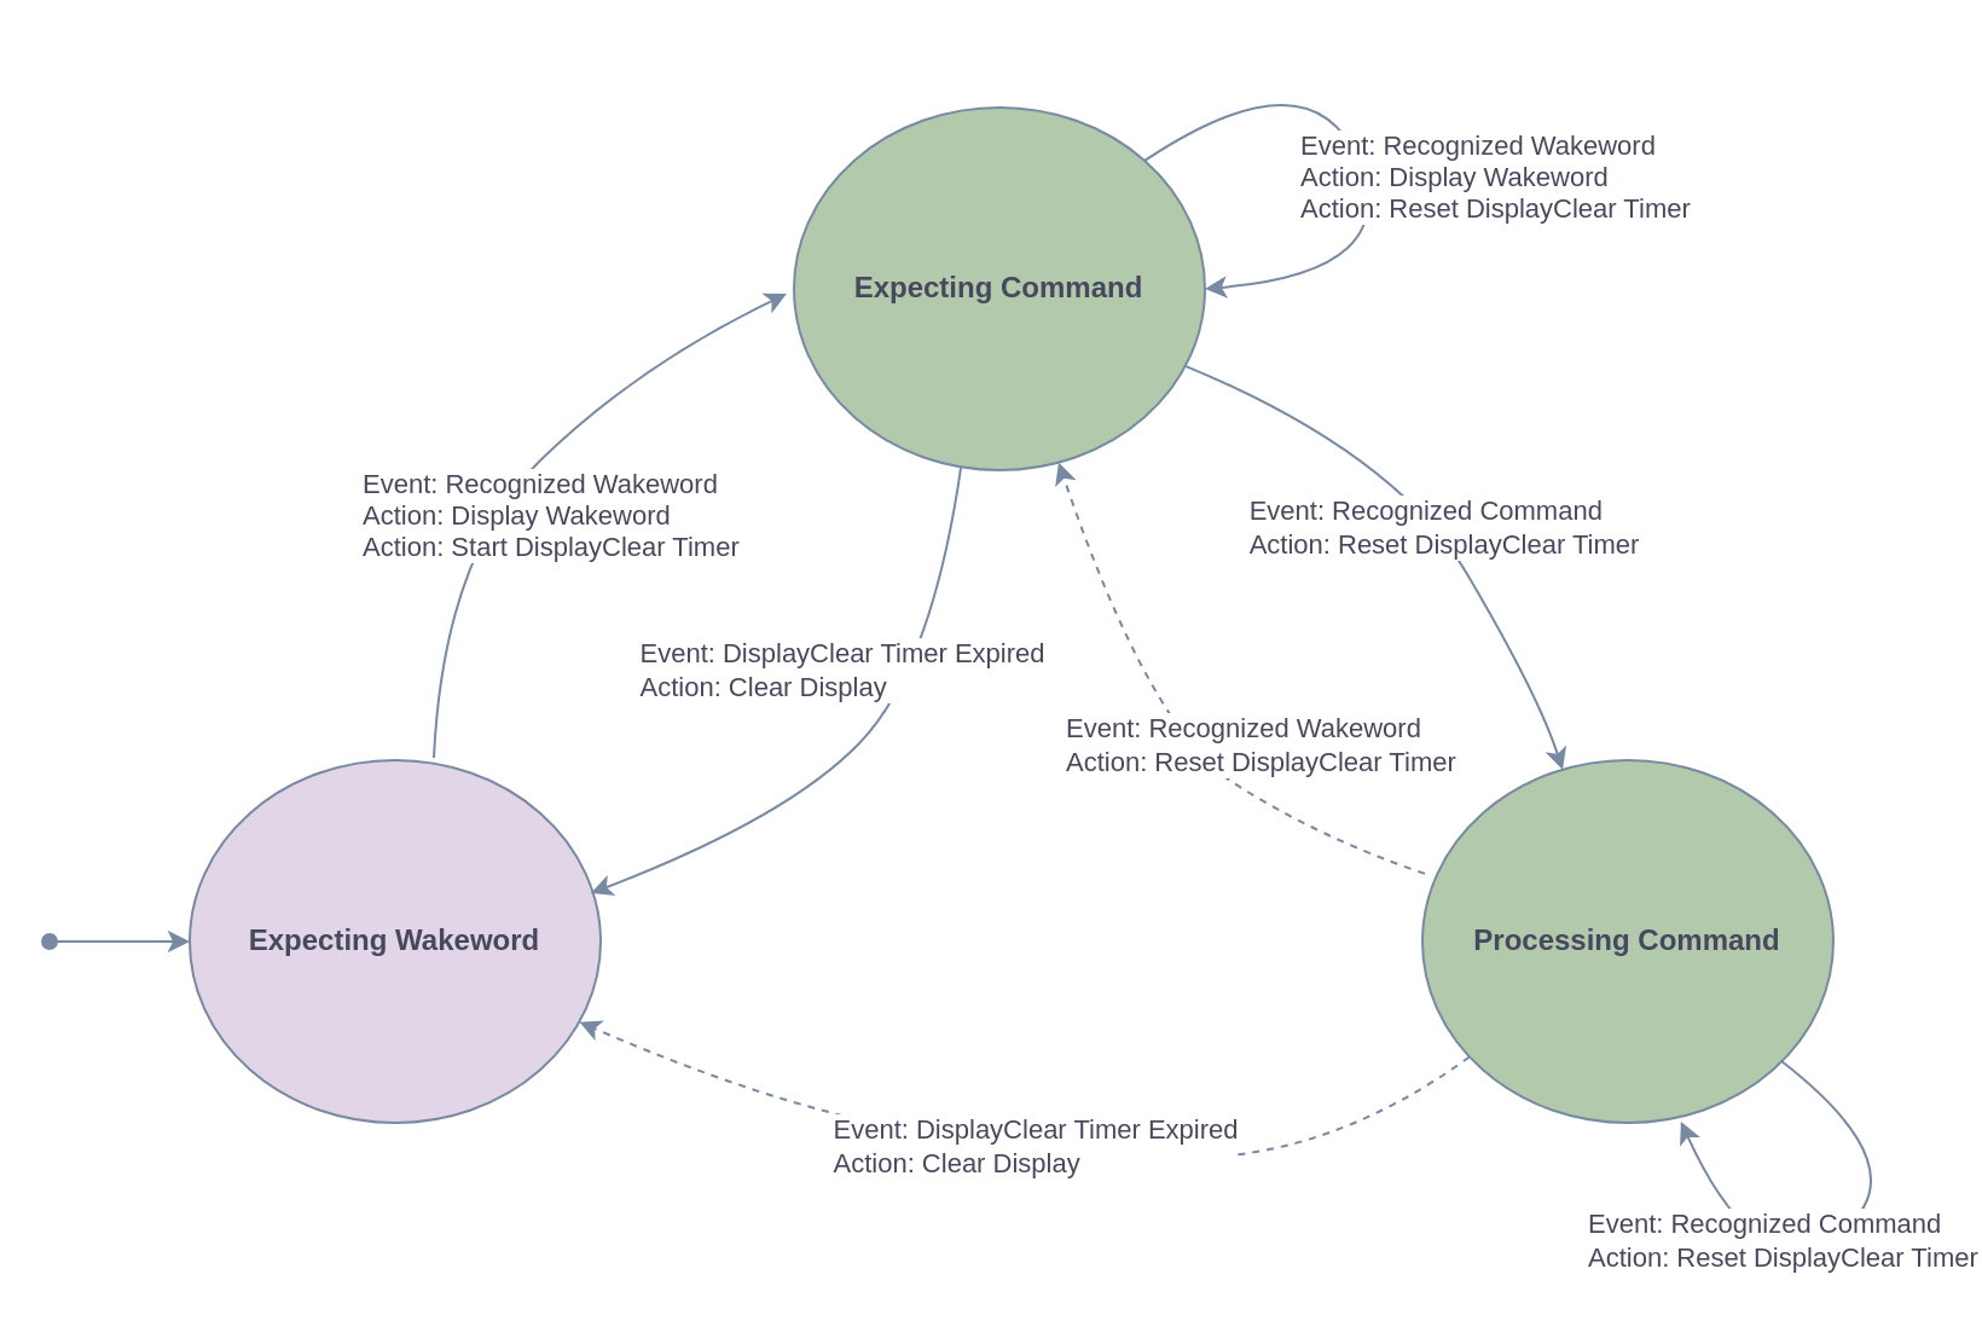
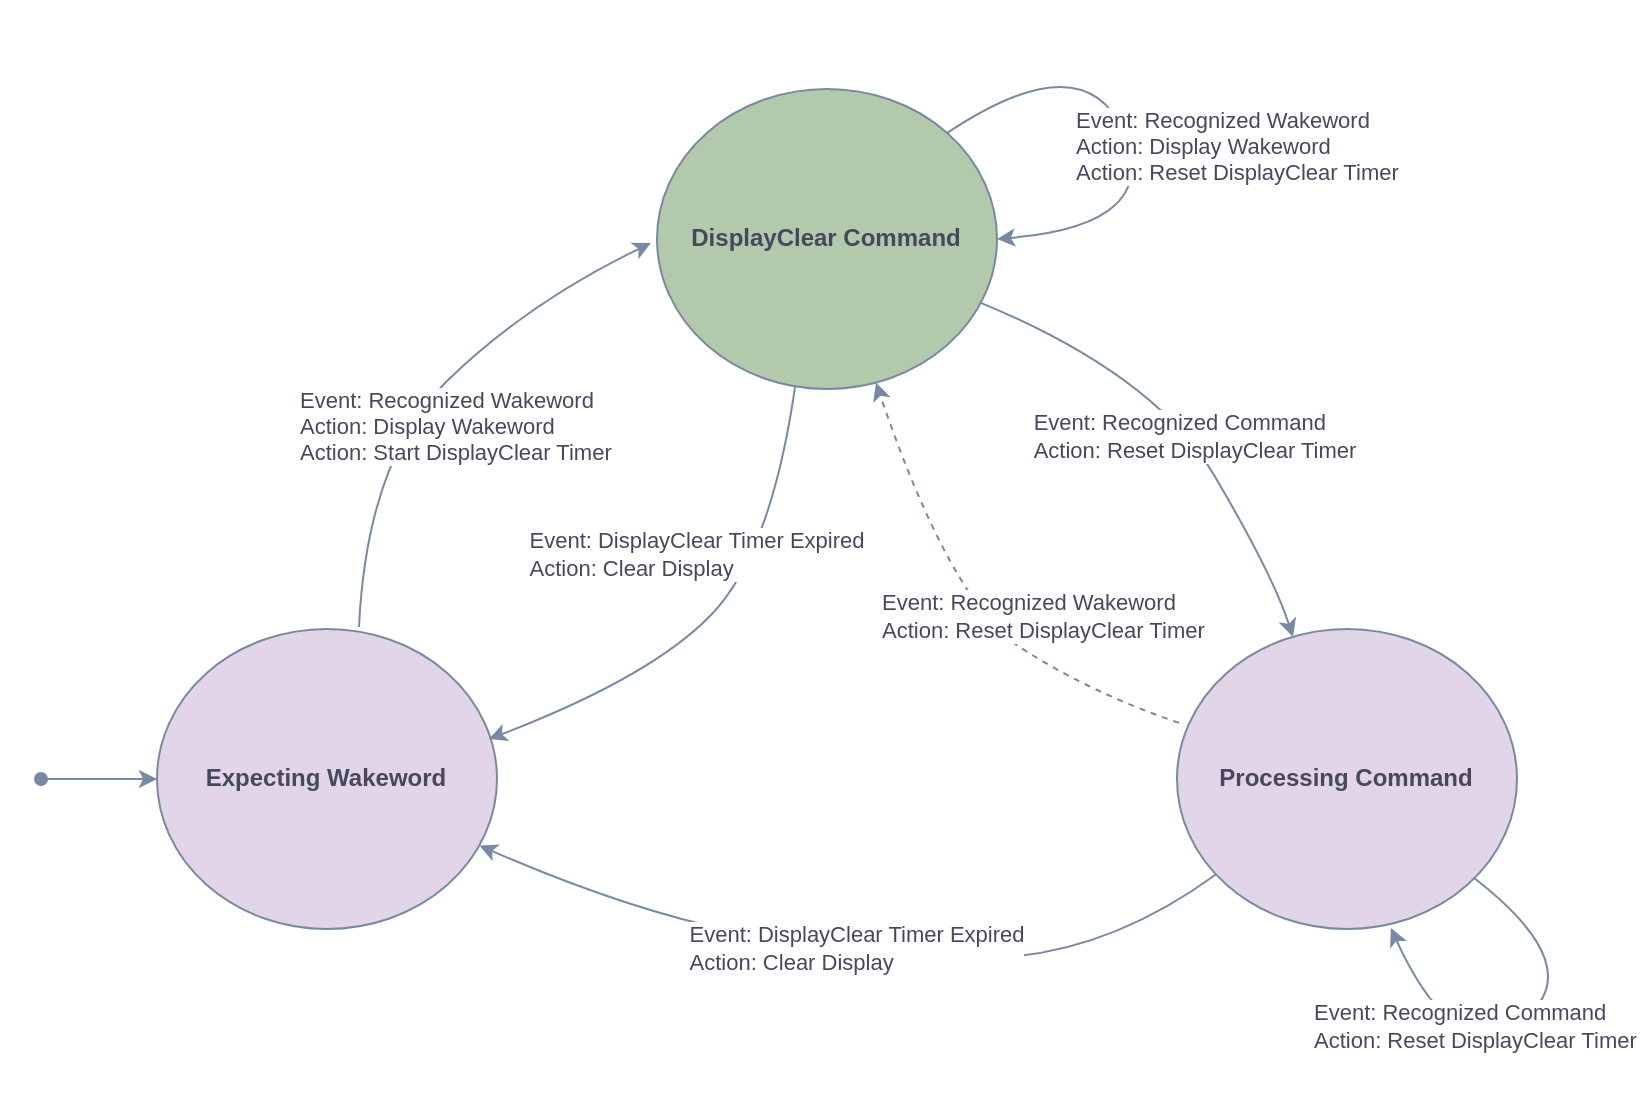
- <mxCell id="3" value="&lt;b&gt;Expecting Command&lt;/b&gt;" style="ellipse;whiteSpace=wrap;html=1;rounded=1;fillColor=#B2C9AB;strokeColor=#788AA3;fontColor=#46495D;" parent="1" vertex="1"><mxGeometry x="328" y="44" width="170" height="150" as="geometry" /></mxCell>
+ <mxCell id="3" value="&lt;b&gt;DisplayClear Command&lt;/b&gt;" style="ellipse;whiteSpace=wrap;html=1;rounded=1;fillColor=#B2C9AB;strokeColor=#788AA3;fontColor=#46495D;" parent="1" vertex="1"><mxGeometry x="328" y="44" width="170" height="150" as="geometry" /></mxCell>
- <mxCell id="4" value="&lt;b&gt;Processing Command&lt;/b&gt;" style="ellipse;whiteSpace=wrap;html=1;rounded=1;fillColor=#B2C9AB;strokeColor=#788AA3;fontColor=#46495D;" parent="1" vertex="1"><mxGeometry x="588" y="314" width="170" height="150" as="geometry" /></mxCell>
+ <mxCell id="4" value="&lt;b&gt;Processing Command&lt;/b&gt;" style="ellipse;whiteSpace=wrap;html=1;rounded=1;fillColor=#e1d5e7;strokeColor=#788AA3;fontColor=#46495D;" parent="1" vertex="1"><mxGeometry x="588" y="314" width="170" height="150" as="geometry" /></mxCell>
- <mxCell id="6" value="" style="curved=1;endArrow=classic;html=1;rounded=1;sketch=0;fontColor=#46495D;strokeColor=#788AA3;fillColor=#B2C9AB;dashed=1;" parent="1" source="4" target="2" edge="1"><mxGeometry width="50" height="50" relative="1" as="geometry"><mxPoint x="387" y="294" as="sourcePoint" /><mxPoint x="373" y="183" as="targetPoint" /><Array as="points"><mxPoint x="548" y="480" /><mxPoint x="423" y="477" /><mxPoint x="312" y="454" /></Array></mxGeometry></mxCell>
+ <mxCell id="6" value="" style="curved=1;endArrow=classic;html=1;rounded=1;sketch=0;fontColor=#46495D;strokeColor=#788AA3;fillColor=#B2C9AB;" parent="1" source="4" target="2" edge="1"><mxGeometry width="50" height="50" relative="1" as="geometry"><mxPoint x="387" y="294" as="sourcePoint" /><mxPoint x="373" y="183" as="targetPoint" /><Array as="points"><mxPoint x="548" y="480" /><mxPoint x="423" y="477" /><mxPoint x="312" y="454" /></Array></mxGeometry></mxCell>
